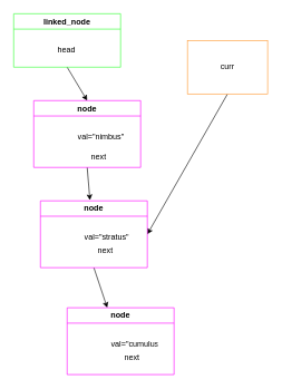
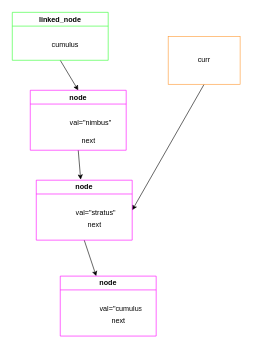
- <mxCell id="4" value="head" style="text;strokeColor=none;fillColor=none;align=left;verticalAlign=middle;spacingLeft=4;spacingRight=4;overflow=hidden;points=[[0,0.5],[1,0.5]];portConstraint=eastwest;rotatable=0;whiteSpace=wrap;html=1;" vertex="1" parent="3"><mxGeometry x="60" y="40" width="80" height="30" as="geometry" /></mxCell>
+ <mxCell id="4" value="cumulus" style="text;strokeColor=none;fillColor=none;align=left;verticalAlign=middle;spacingLeft=4;spacingRight=4;overflow=hidden;points=[[0,0.5],[1,0.5]];portConstraint=eastwest;rotatable=0;whiteSpace=wrap;html=1;" vertex="1" parent="3"><mxGeometry x="60" y="40" width="80" height="30" as="geometry" /></mxCell>
